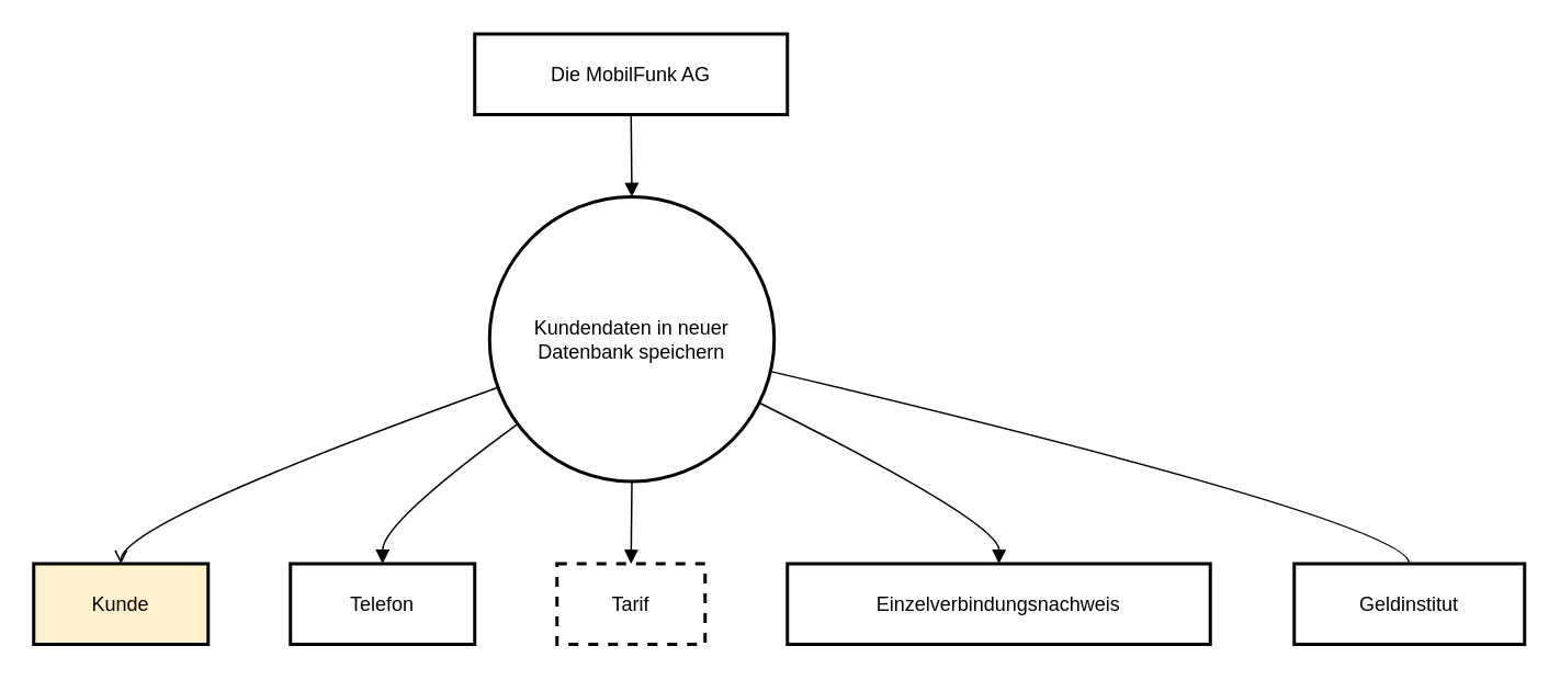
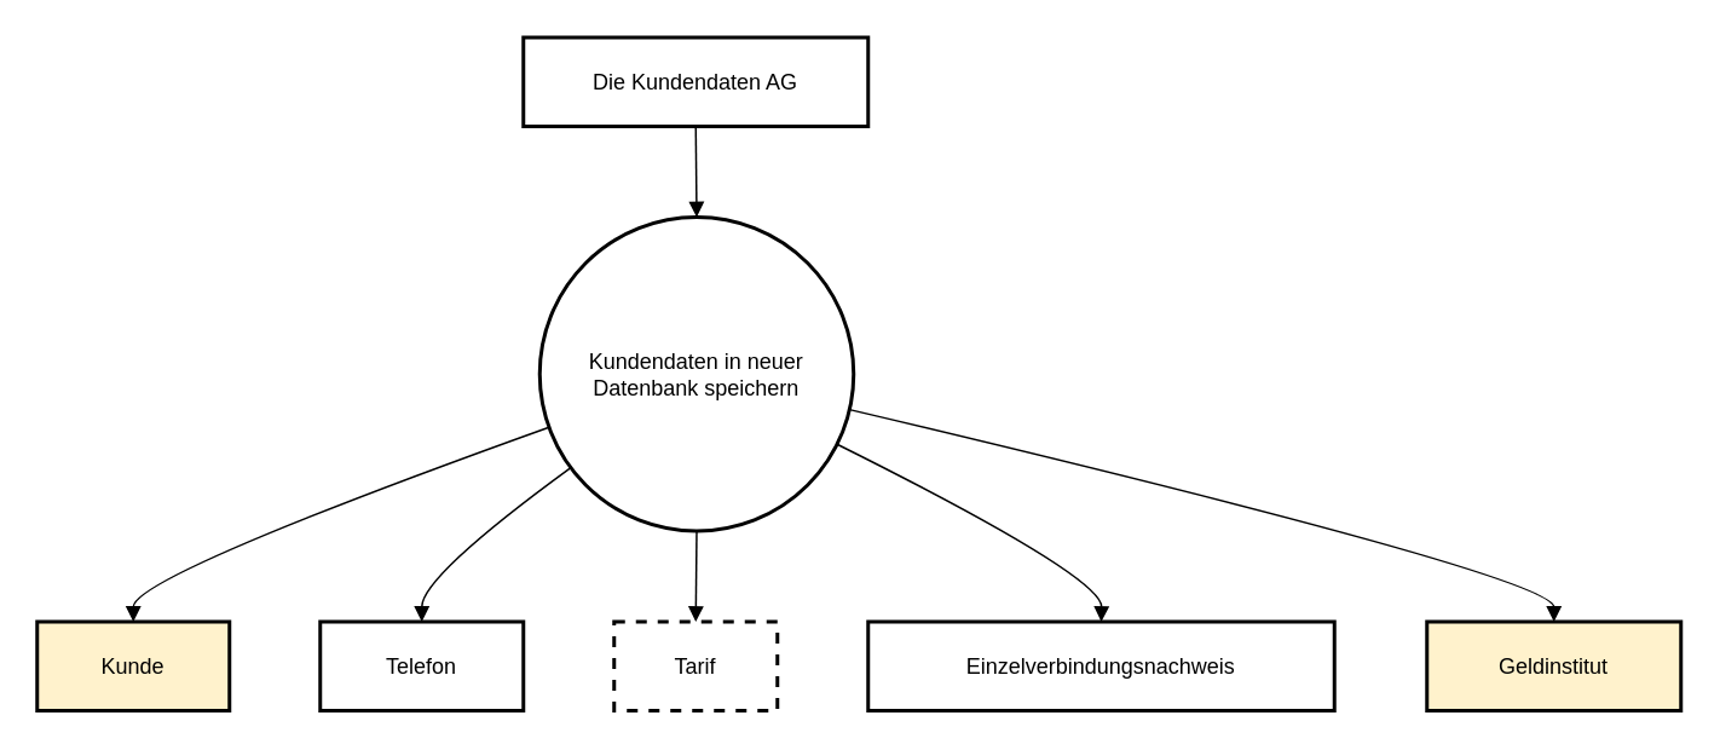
- <mxCell id="2" value="Die MobilFunk AG" style="whiteSpace=wrap;strokeWidth=2;" vertex="1" parent="1"><mxGeometry x="288" y="20" width="190" height="49" as="geometry" /></mxCell>
+ <mxCell id="2" value="Die Kundendaten AG" style="whiteSpace=wrap;strokeWidth=2;" vertex="1" parent="1"><mxGeometry x="288" y="20" width="190" height="49" as="geometry" /></mxCell>
- <mxCell id="14" value="" style="curved=1;startArrow=none;endArrow=none;exitX=1;exitY=0.62;entryX=0.5;entryY=-0.01;" edge="1" parent="1" source="3" target="8"><mxGeometry relative="1" as="geometry"><Array as="points"><mxPoint x="856" y="317" /></Array></mxGeometry></mxCell>
+ <mxCell id="14" value="" style="curved=1;startArrow=none;endArrow=block;exitX=1;exitY=0.62;entryX=0.5;entryY=-0.01;" edge="1" parent="1" source="3" target="8"><mxGeometry relative="1" as="geometry"><Array as="points"><mxPoint x="856" y="317" /></Array></mxGeometry></mxCell>
- <mxCell id="10" value="" style="curved=1;startArrow=none;endArrow=open;exitX=0;exitY=0.68;entryX=0.5;entryY=-0.01;" edge="1" parent="1" source="3" target="4"><mxGeometry relative="1" as="geometry"><Array as="points"><mxPoint x="73" y="317" /></Array></mxGeometry></mxCell>
+ <mxCell id="10" value="" style="curved=1;startArrow=none;endArrow=block;exitX=0;exitY=0.68;entryX=0.5;entryY=-0.01;" edge="1" parent="1" source="3" target="4"><mxGeometry relative="1" as="geometry"><Array as="points"><mxPoint x="73" y="317" /></Array></mxGeometry></mxCell>
- <mxCell id="8" value="Geldinstitut" style="whiteSpace=wrap;strokeWidth=2;" vertex="1" parent="1"><mxGeometry x="786" y="342" width="140" height="49" as="geometry" /></mxCell>
+ <mxCell id="8" value="Geldinstitut" style="whiteSpace=wrap;strokeWidth=2;fillColor=#fff2cc;" vertex="1" parent="1"><mxGeometry x="786" y="342" width="140" height="49" as="geometry" /></mxCell>
